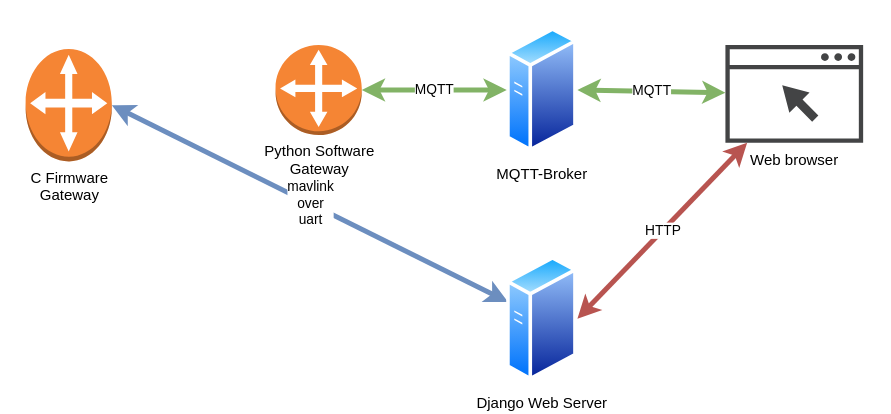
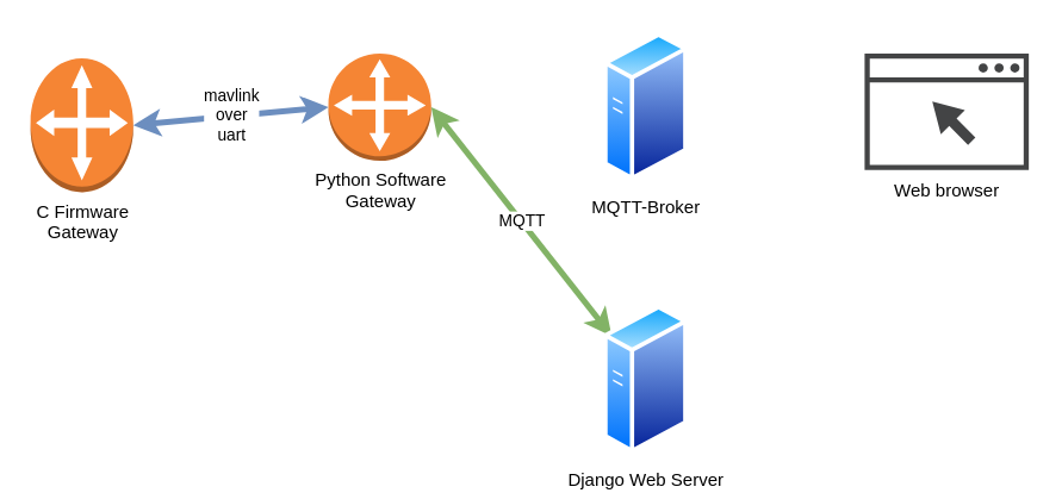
- <mxCell id="7" value="MQTT" style="endArrow=classic;startArrow=classic;html=1;entryX=0;entryY=0.5;entryDx=0;entryDy=0;exitX=1;exitY=0.5;exitDx=0;exitDy=0;exitPerimeter=0;fillColor=#d5e8d4;strokeColor=#82b366;strokeWidth=4;" edge="1" parent="1" source="4" target="3"><mxGeometry width="50" height="50" relative="1" as="geometry"><mxPoint x="20" y="98.5" as="sourcePoint" /><mxPoint x="70" y="48.5" as="targetPoint" /></mxGeometry></mxCell>
+ <mxCell id="7" value="MQTT" style="endArrow=classic;startArrow=classic;html=1;exitX=1;exitY=0.5;exitDx=0;exitDy=0;exitPerimeter=0;fillColor=#d5e8d4;strokeColor=#82b366;strokeWidth=4;" edge="1" parent="1" source="4" target="8"><mxGeometry width="50" height="50" relative="1" as="geometry"><mxPoint x="20" y="98.5" as="sourcePoint" /><mxPoint x="70" y="48.5" as="targetPoint" /></mxGeometry></mxCell>
- <mxCell id="10" value="MQTT" style="endArrow=classic;startArrow=classic;html=1;entryX=1;entryY=0.5;entryDx=0;entryDy=0;fillColor=#d5e8d4;strokeColor=#82b366;strokeWidth=4;" edge="1" parent="1" source="5" target="3"><mxGeometry width="50" height="50" relative="1" as="geometry"><mxPoint x="260" y="194" as="sourcePoint" /><mxPoint x="310" y="144" as="targetPoint" /></mxGeometry></mxCell>
- <mxCell id="2" value="mavlink&lt;br&gt;over&lt;br&gt;uart" style="endArrow=classic;startArrow=classic;html=1;exitX=1;exitY=0.5;exitDx=0;exitDy=0;exitPerimeter=0;fillColor=#dae8fc;strokeColor=#6c8ebf;strokeWidth=4;" edge="1" parent="1" source="6" target="8"><mxGeometry width="50" height="50" relative="1" as="geometry"><mxPoint x="220" y="8.5" as="sourcePoint" /><mxPoint x="270" y="-41.5" as="targetPoint" /></mxGeometry></mxCell>
+ <mxCell id="2" value="mavlink&lt;br&gt;over&lt;br&gt;uart" style="endArrow=classic;startArrow=classic;html=1;exitX=1;exitY=0.5;exitDx=0;exitDy=0;entryX=0;entryY=0.5;entryDx=0;entryDy=0;entryPerimeter=0;exitPerimeter=0;fillColor=#dae8fc;strokeColor=#6c8ebf;strokeWidth=4;" edge="1" parent="1" source="6" target="4"><mxGeometry width="50" height="50" relative="1" as="geometry"><mxPoint x="220" y="8.5" as="sourcePoint" /><mxPoint x="270" y="-41.5" as="targetPoint" /></mxGeometry></mxCell>
- <mxCell id="9" value="HTTP" style="endArrow=classic;startArrow=classic;html=1;exitX=1;exitY=0.5;exitDx=0;exitDy=0;fillColor=#f8cecc;strokeColor=#b85450;strokeWidth=4;" edge="1" parent="1" source="8" target="5"><mxGeometry width="50" height="50" relative="1" as="geometry"><mxPoint x="260" y="194" as="sourcePoint" /><mxPoint x="310" y="144" as="targetPoint" /></mxGeometry></mxCell>
